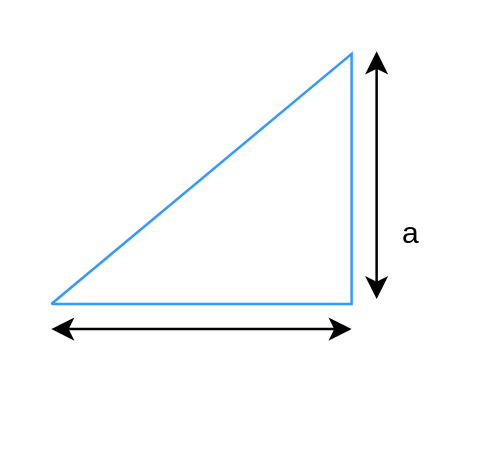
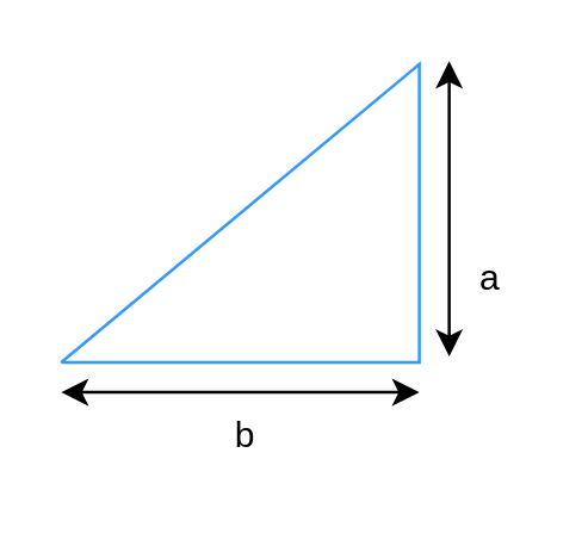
+ <mxCell id="5" value="b" style="text;html=1;strokeColor=none;fillColor=none;align=center;verticalAlign=middle;whiteSpace=wrap;rounded=0;" parent="1" vertex="1"><mxGeometry x="52" y="131" width="60" height="30" as="geometry" /></mxCell>
